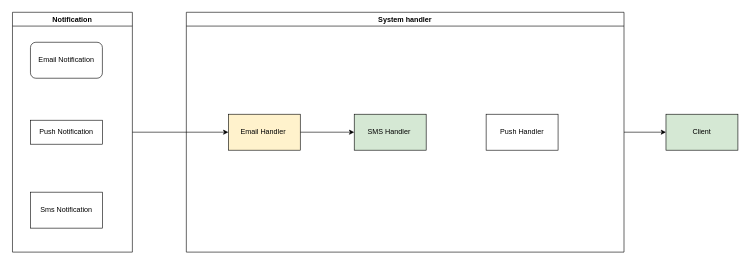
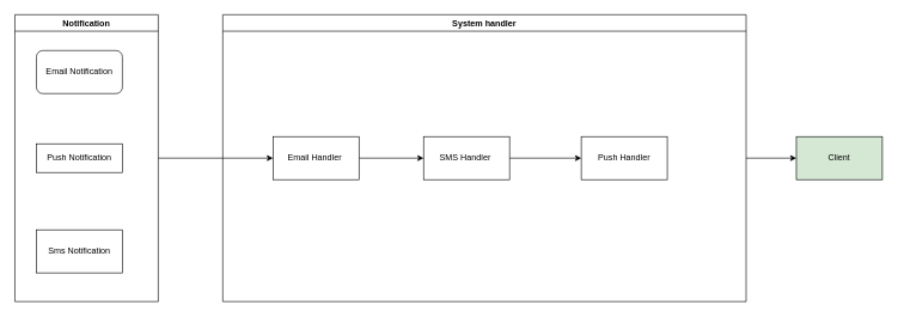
- <mxCell id="10" value="Email Handler&amp;nbsp;" style="rounded=0;whiteSpace=wrap;html=1;fillColor=#fff2cc;" vertex="1" parent="8"><mxGeometry x="70" y="170" width="120" height="60" as="geometry" /></mxCell>
+ <mxCell id="10" value="Email Handler&amp;nbsp;" style="rounded=0;whiteSpace=wrap;html=1;" vertex="1" parent="8"><mxGeometry x="70" y="170" width="120" height="60" as="geometry" /></mxCell>
- <mxCell id="12" value="SMS Handler&amp;nbsp;" style="rounded=0;whiteSpace=wrap;html=1;fillColor=#d5e8d4;" vertex="1" parent="8"><mxGeometry x="280" y="170" width="120" height="60" as="geometry" /></mxCell>
+ <mxCell id="12" value="SMS Handler&amp;nbsp;" style="rounded=0;whiteSpace=wrap;html=1;" vertex="1" parent="8"><mxGeometry x="280" y="170" width="120" height="60" as="geometry" /></mxCell>
+ <mxCell id="11" style="edgeStyle=orthogonalEdgeStyle;rounded=0;orthogonalLoop=1;jettySize=auto;html=1;exitX=1;exitY=0.5;exitDx=0;exitDy=0;entryX=0;entryY=0.5;entryDx=0;entryDy=0;" edge="1" parent="8" source="12" target="13"><mxGeometry relative="1" as="geometry" /></mxCell>
